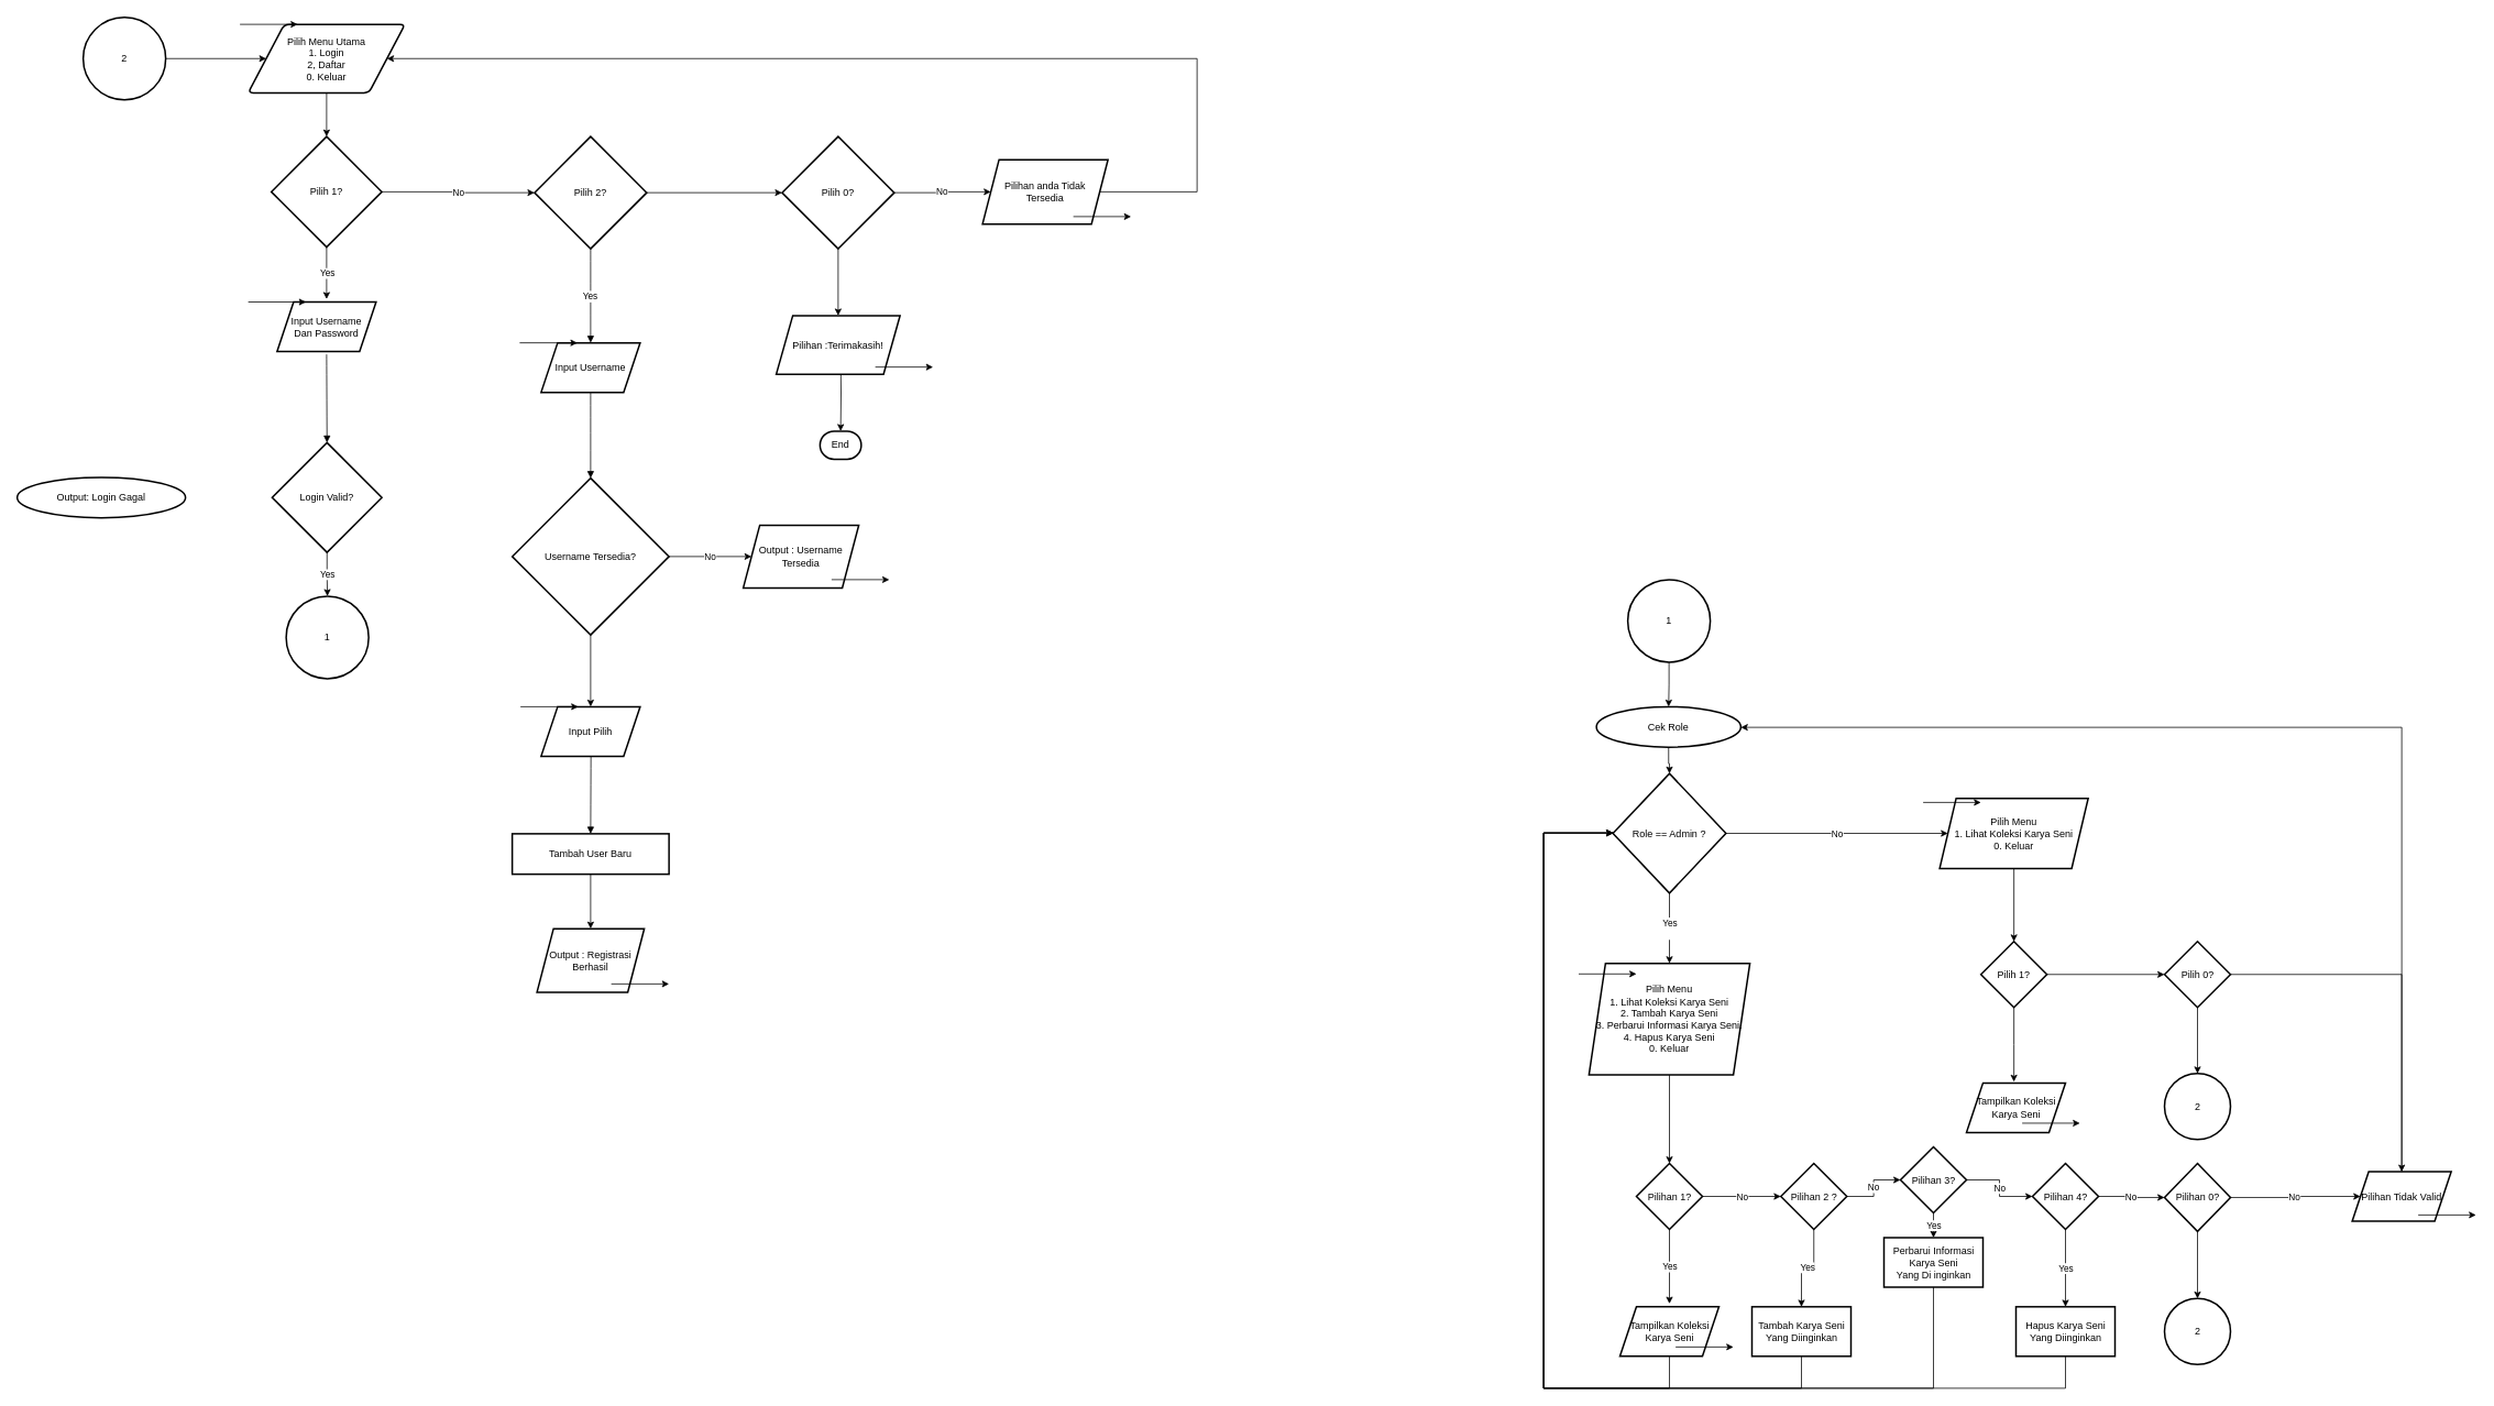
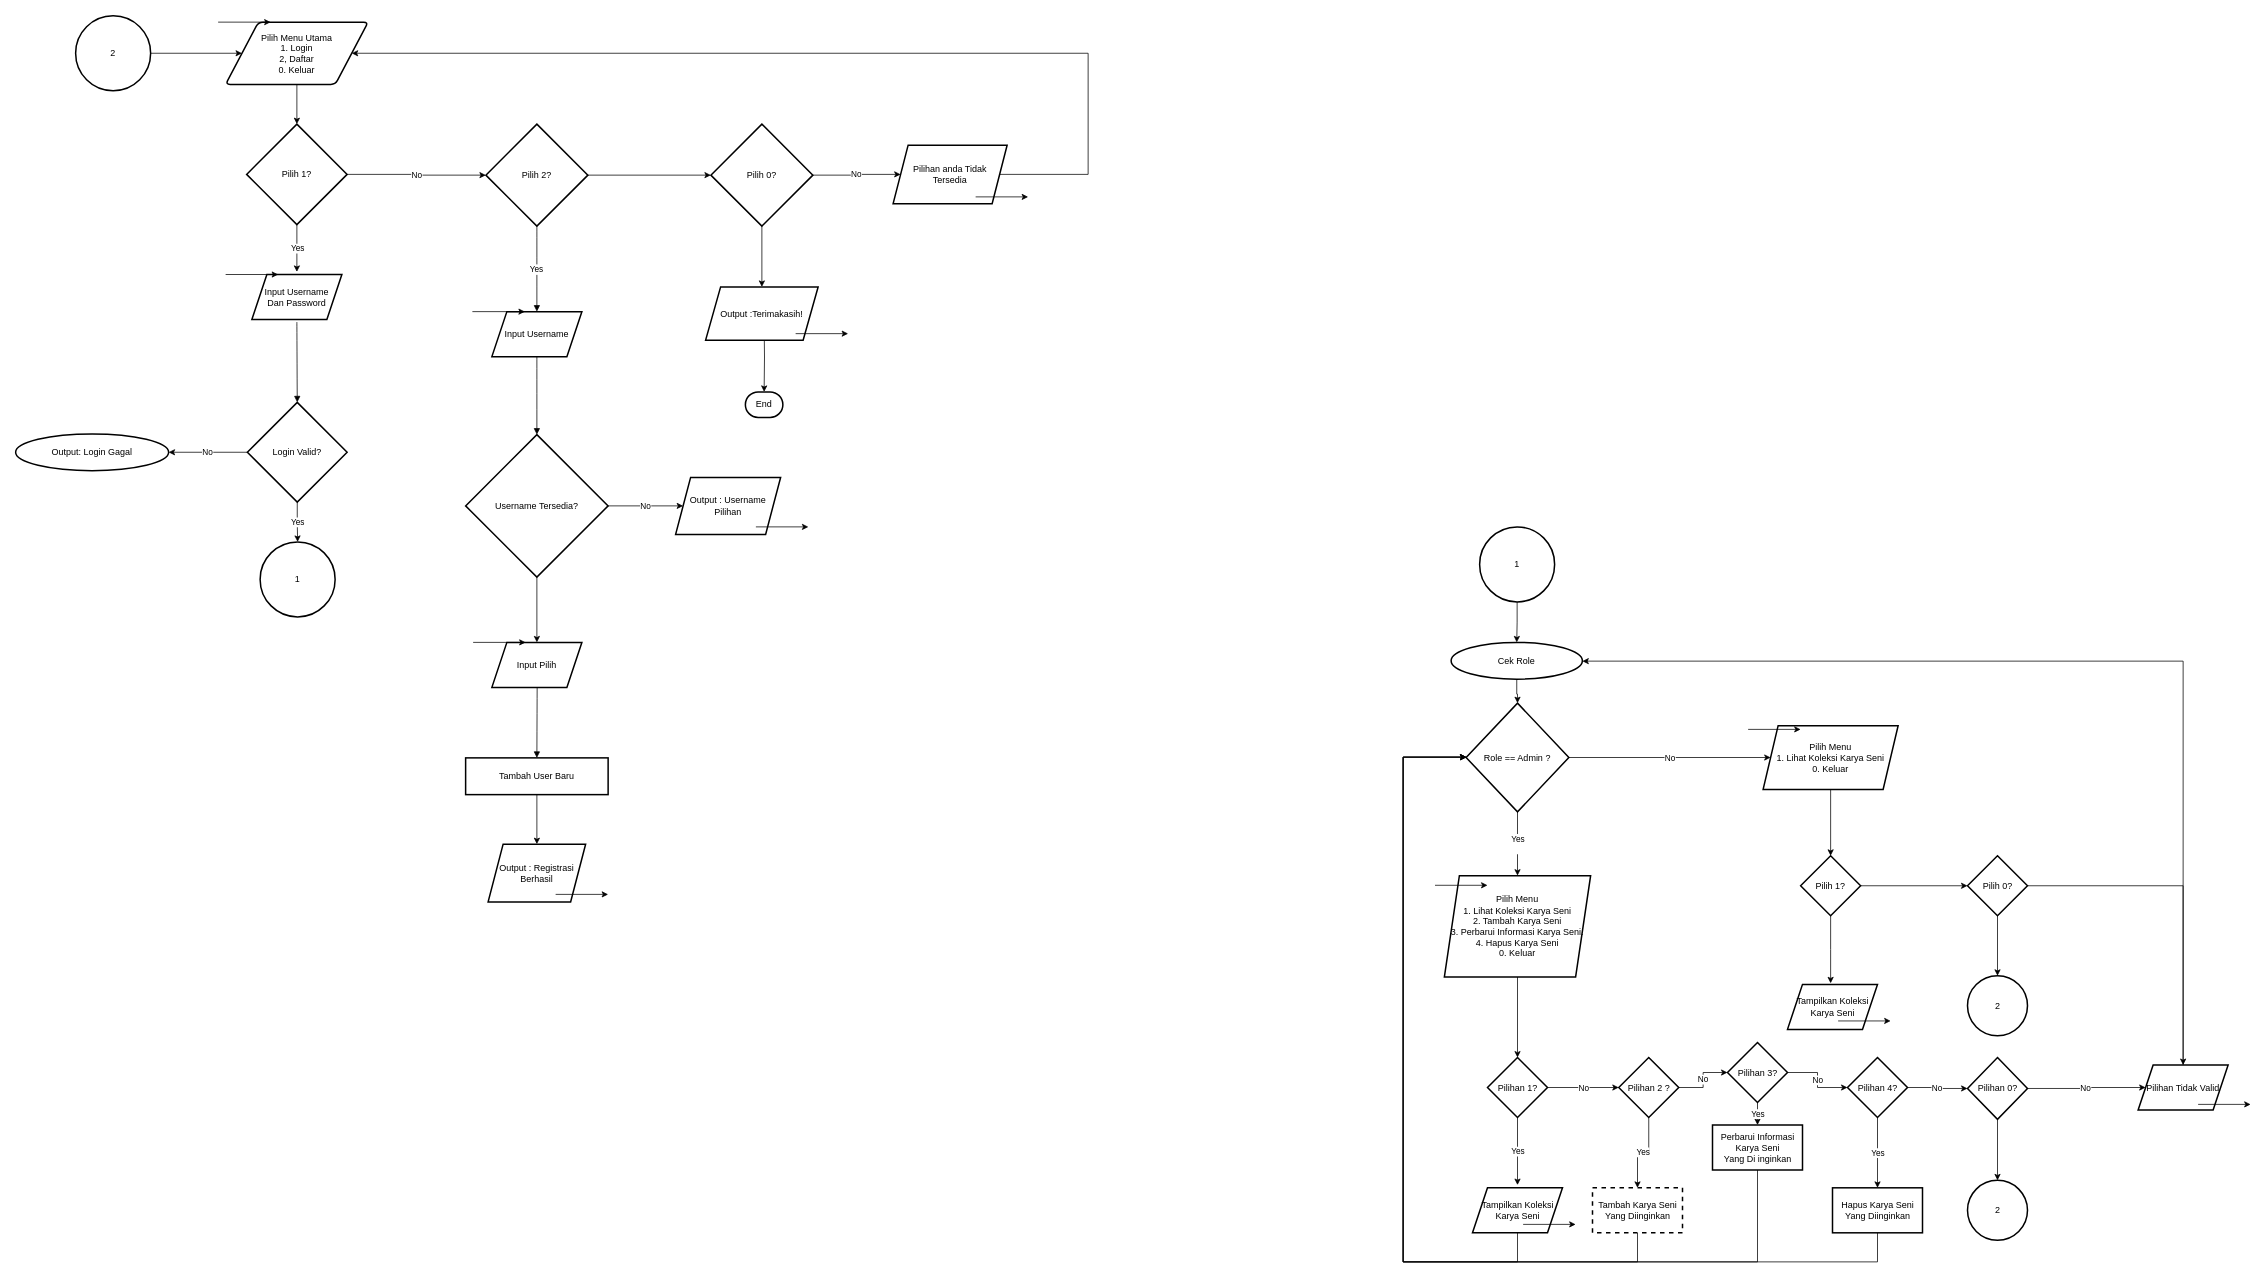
- <mxCell id="75" value="Pilihan :Terimakasih!" style="shape=parallelogram;perimeter=parallelogramPerimeter;whiteSpace=wrap;html=1;fixedSize=1;strokeWidth=2;" vertex="1" parent="1"><mxGeometry x="940" y="382" width="150" height="71" as="geometry" /></mxCell>
+ <mxCell id="75" value="Output :Terimakasih!" style="shape=parallelogram;perimeter=parallelogramPerimeter;whiteSpace=wrap;html=1;fixedSize=1;strokeWidth=2;" vertex="1" parent="1"><mxGeometry x="940" y="382" width="150" height="71" as="geometry" /></mxCell>
+ <mxCell id="7" value="No" style="edgeStyle=orthogonalEdgeStyle;rounded=0;orthogonalLoop=1;jettySize=auto;html=1;" edge="1" parent="1" source="9" target="12"><mxGeometry relative="1" as="geometry" /></mxCell>
- <mxCell id="77" value="Output : Username&lt;br&gt;Tersedia" style="shape=parallelogram;perimeter=parallelogramPerimeter;whiteSpace=wrap;html=1;fixedSize=1;strokeWidth=2;" vertex="1" parent="1"><mxGeometry x="900" y="636" width="140" height="76" as="geometry" /></mxCell>
+ <mxCell id="77" value="Output : Username&lt;br&gt;Pilihan" style="shape=parallelogram;perimeter=parallelogramPerimeter;whiteSpace=wrap;html=1;fixedSize=1;strokeWidth=2;" vertex="1" parent="1"><mxGeometry x="900" y="636" width="140" height="76" as="geometry" /></mxCell>
- <mxCell id="40" value="Tambah Karya Seni&lt;br&gt;Yang Diinginkan" style="whiteSpace=wrap;html=1;strokeWidth=2;" vertex="1" parent="1"><mxGeometry x="2122.5" y="1583.25" width="120" height="60" as="geometry" /></mxCell>
+ <mxCell id="40" value="Tambah Karya Seni&lt;br&gt;Yang Diinginkan" style="whiteSpace=wrap;html=1;strokeWidth=2;dashed=1;" vertex="1" parent="1"><mxGeometry x="2122.5" y="1583.25" width="120" height="60" as="geometry" /></mxCell>
